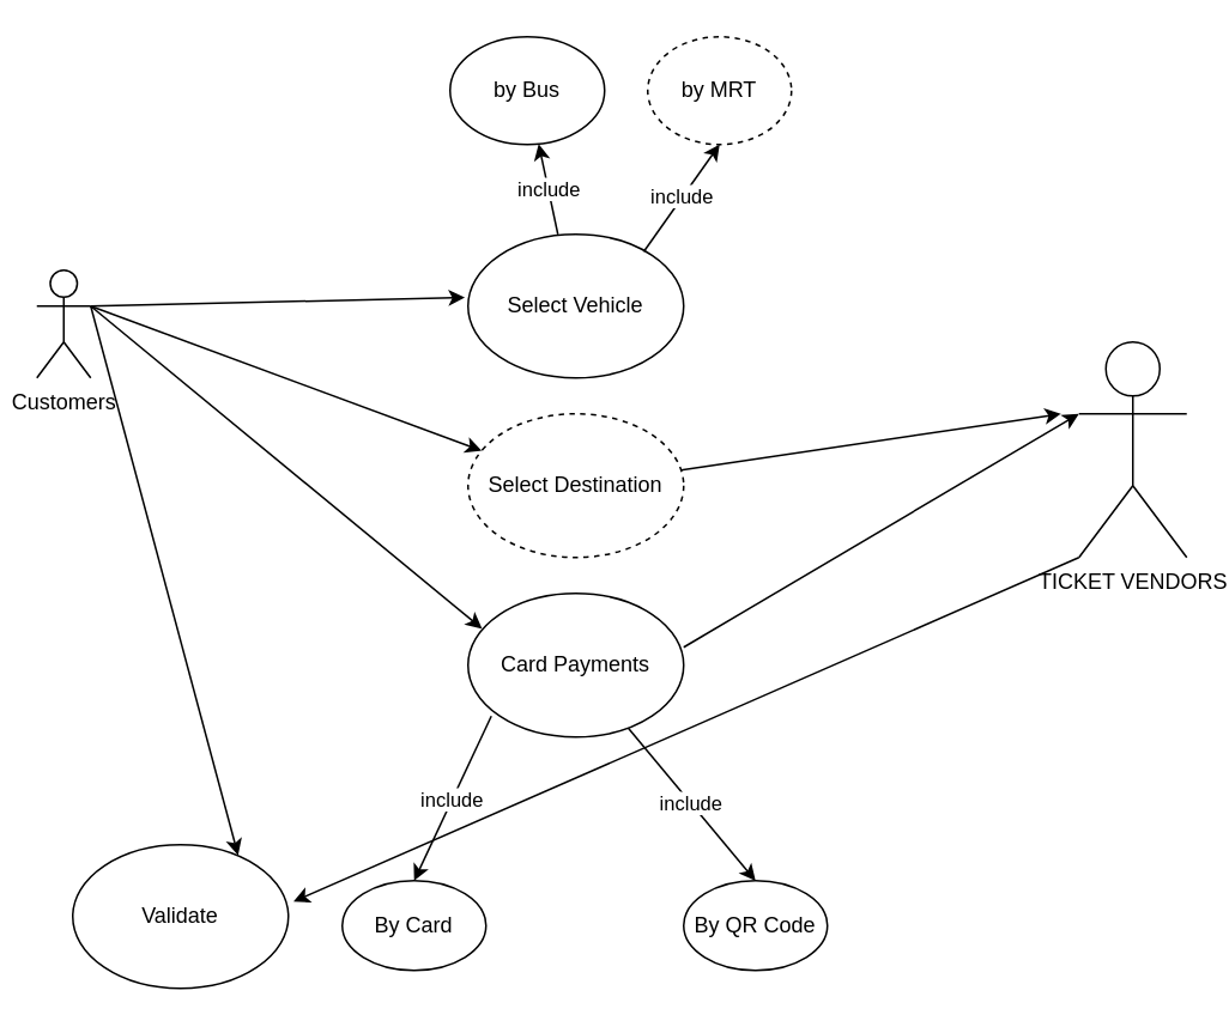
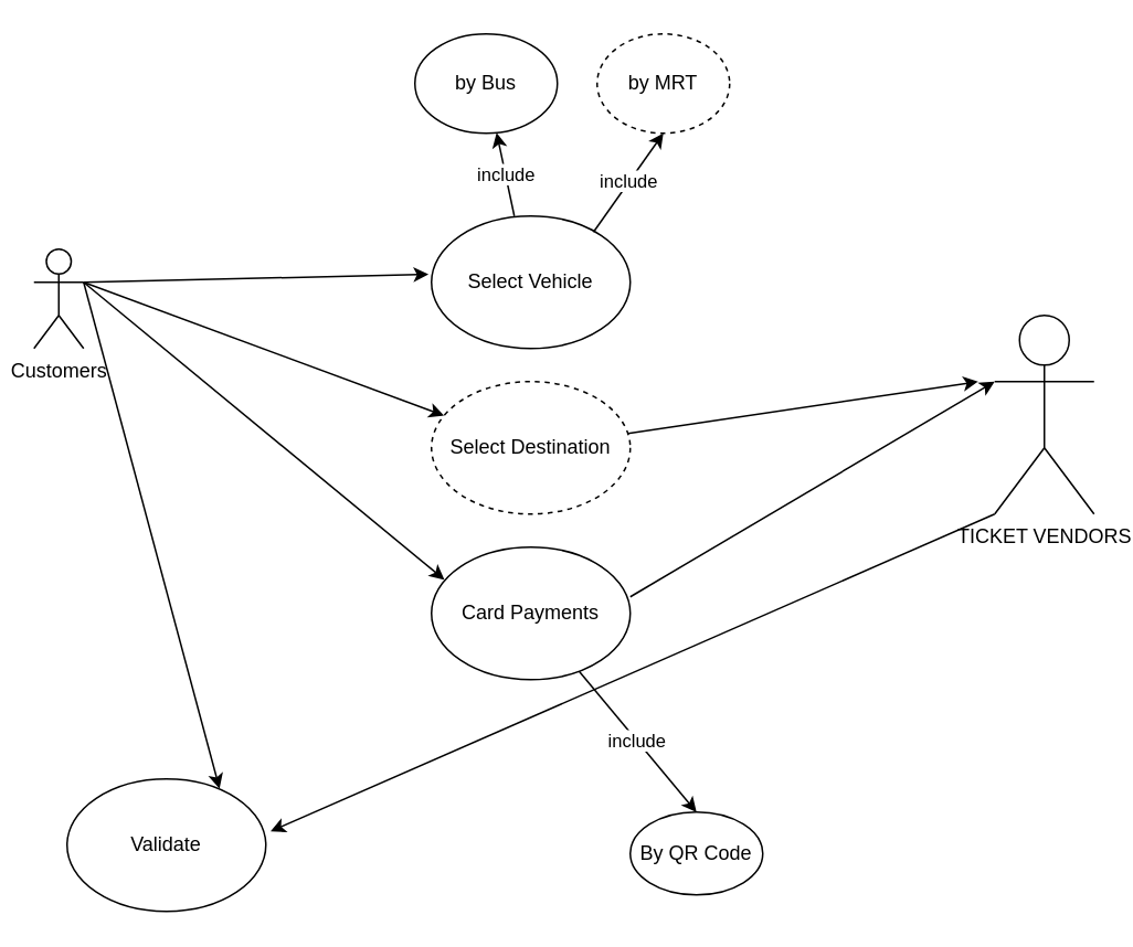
- <mxCell id="9" value="include" style="endArrow=classic;html=1;rounded=0;entryX=0.5;entryY=0;entryDx=0;entryDy=0;exitX=0.108;exitY=0.854;exitDx=0;exitDy=0;exitPerimeter=0;" parent="1" source="4" target="7" edge="1"><mxGeometry width="50" height="50" relative="1" as="geometry"><mxPoint x="290" y="350" as="sourcePoint" /><mxPoint x="340" y="300" as="targetPoint" /></mxGeometry></mxCell>
- <mxCell id="7" value="By Card" style="ellipse;whiteSpace=wrap;html=1;" parent="1" vertex="1"><mxGeometry x="190" y="490" width="80" height="50" as="geometry" /></mxCell>
